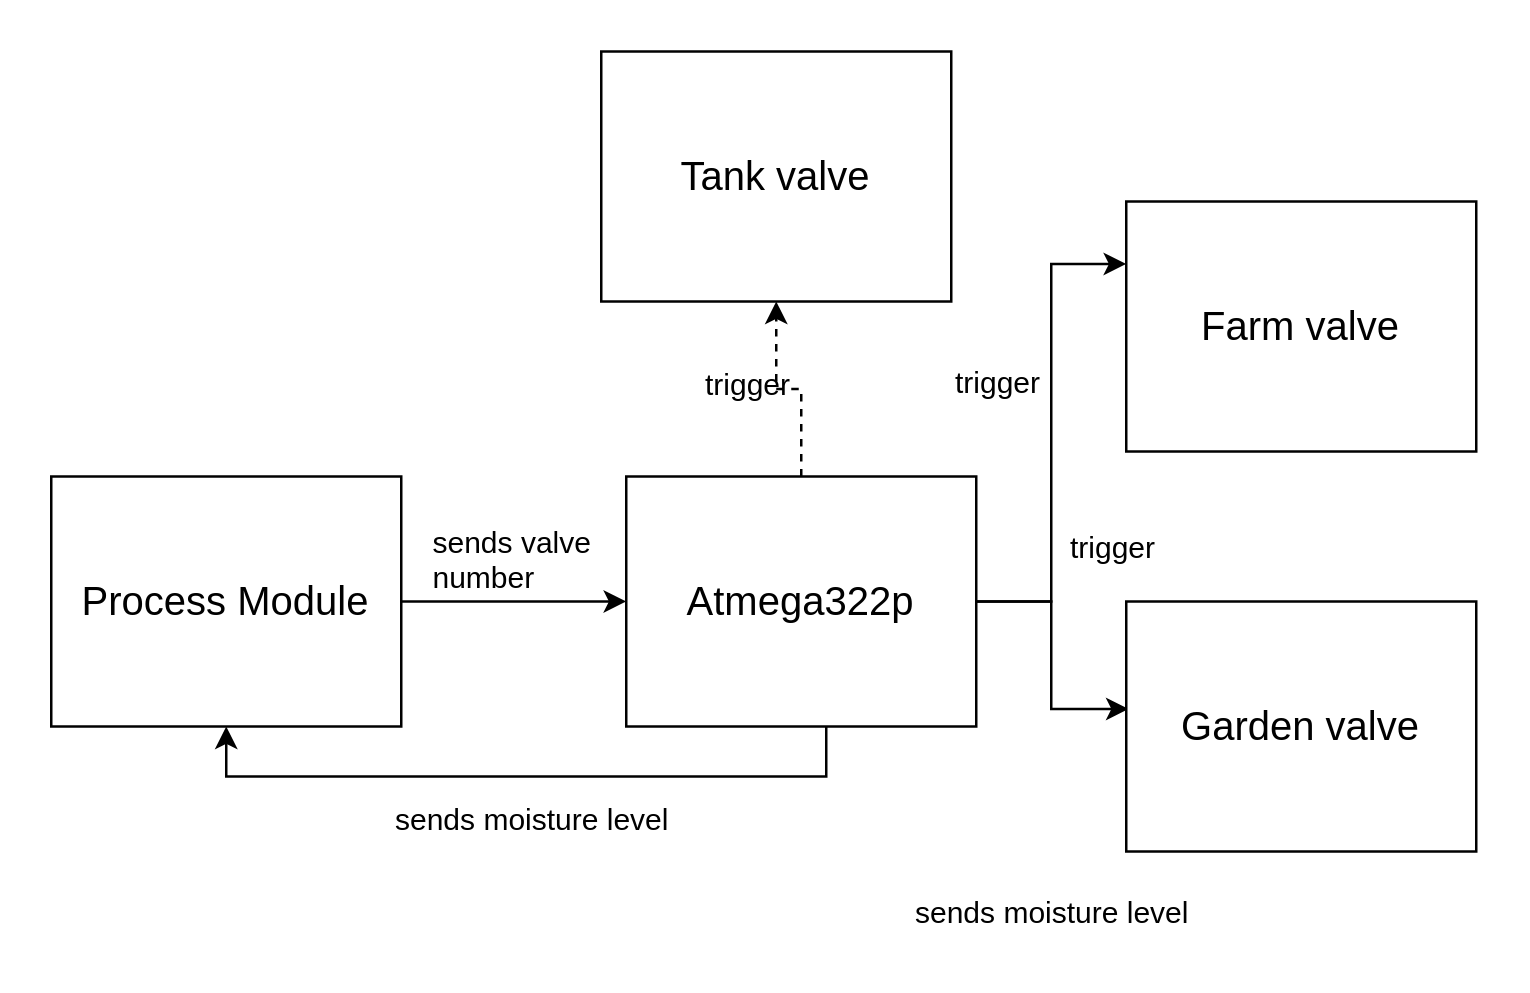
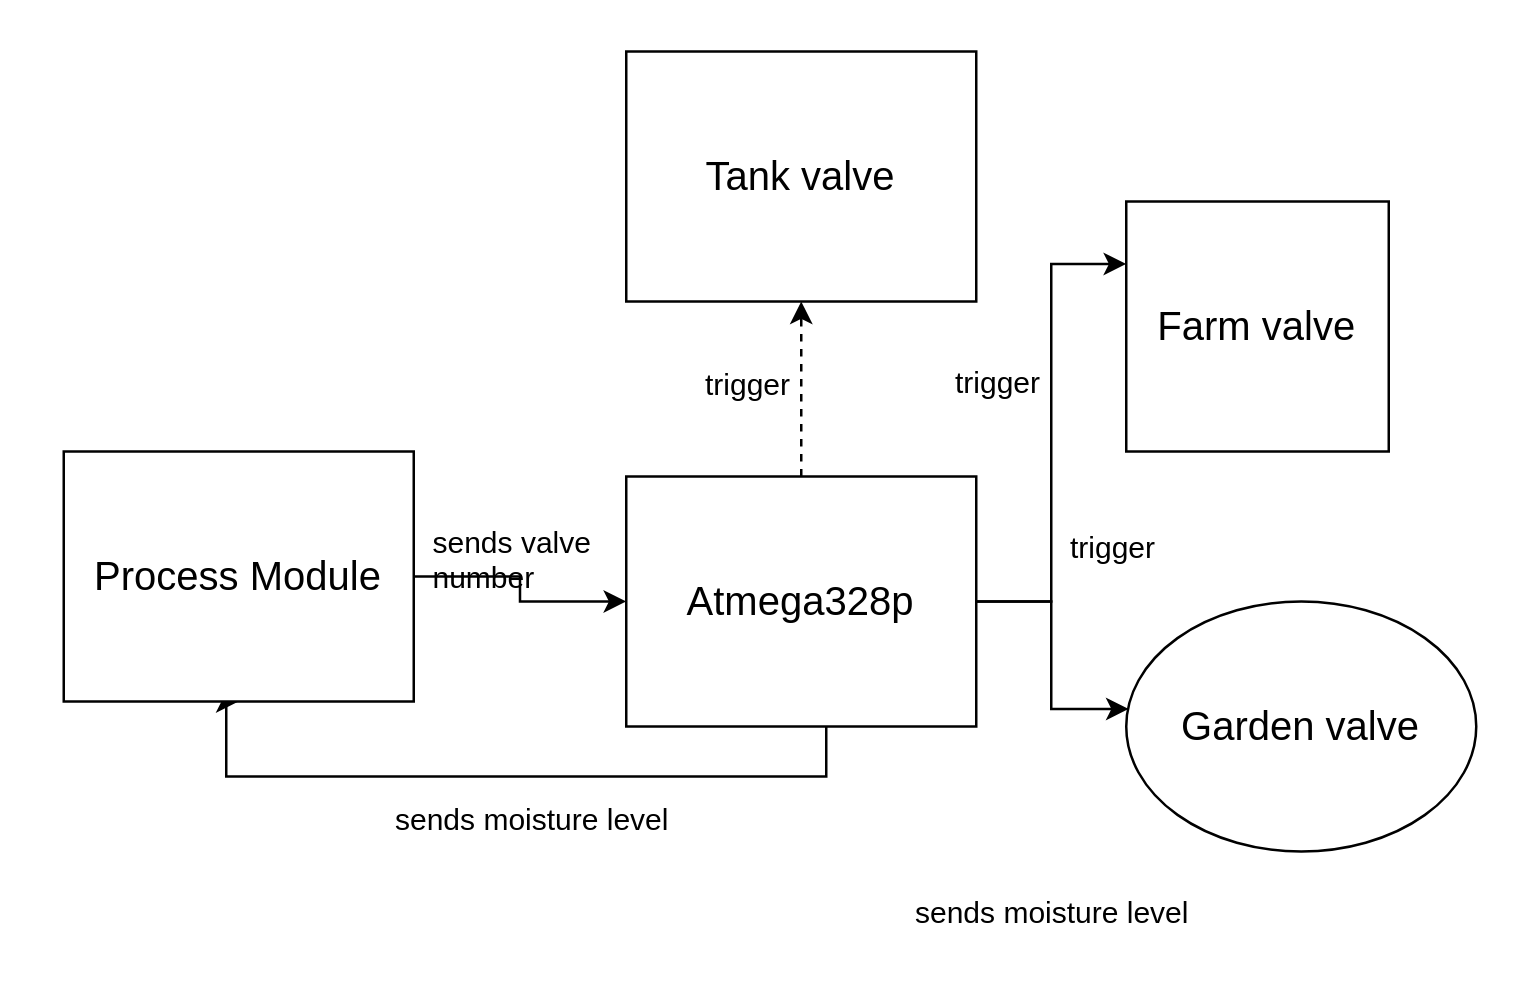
- <mxCell id="7" value="&lt;font style=&quot;font-size: 16px&quot;&gt;Tank valve&lt;/font&gt;" style="rounded=0;whiteSpace=wrap;html=1;" vertex="1" parent="1"><mxGeometry x="240" y="20" width="140" height="100" as="geometry" /></mxCell>
+ <mxCell id="7" value="&lt;font style=&quot;font-size: 16px&quot;&gt;Tank valve&lt;/font&gt;" style="rounded=0;whiteSpace=wrap;html=1;" vertex="1" parent="1"><mxGeometry x="250" y="20" width="140" height="100" as="geometry" /></mxCell>
- <mxCell id="8" value="&lt;font style=&quot;font-size: 16px&quot;&gt;Farm valve&lt;/font&gt;" style="rounded=0;whiteSpace=wrap;html=1;" vertex="1" parent="1"><mxGeometry x="450" y="80" width="140" height="100" as="geometry" /></mxCell>
+ <mxCell id="8" value="&lt;font style=&quot;font-size: 16px&quot;&gt;Farm valve&lt;/font&gt;" style="rounded=0;whiteSpace=wrap;html=1;" vertex="1" parent="1"><mxGeometry x="450" y="80" width="105" height="100" as="geometry" /></mxCell>
- <mxCell id="11" value="&lt;font style=&quot;font-size: 16px&quot;&gt;Process Module&lt;/font&gt;" style="rounded=0;whiteSpace=wrap;html=1;" vertex="1" parent="1"><mxGeometry x="20" y="190" width="140" height="100" as="geometry" /></mxCell>
+ <mxCell id="11" value="&lt;font style=&quot;font-size: 16px&quot;&gt;Process Module&lt;/font&gt;" style="rounded=0;whiteSpace=wrap;html=1;" vertex="1" parent="1"><mxGeometry x="25" y="180" width="140" height="100" as="geometry" /></mxCell>
- <mxCell id="6" value="&lt;font style=&quot;font-size: 16px&quot;&gt;Atmega322p&lt;/font&gt;" style="rounded=0;whiteSpace=wrap;html=1;" vertex="1" parent="1"><mxGeometry x="250" y="190" width="140" height="100" as="geometry" /></mxCell>
+ <mxCell id="6" value="&lt;font style=&quot;font-size: 16px&quot;&gt;Atmega328p&lt;/font&gt;" style="rounded=0;whiteSpace=wrap;html=1;" vertex="1" parent="1"><mxGeometry x="250" y="190" width="140" height="100" as="geometry" /></mxCell>
- <mxCell id="9" value="&lt;font style=&quot;font-size: 16px&quot;&gt;Garden valve&lt;/font&gt;" style="rounded=0;whiteSpace=wrap;html=1;" vertex="1" parent="1"><mxGeometry x="450" y="240" width="140" height="100" as="geometry" /></mxCell>
+ <mxCell id="9" value="&lt;font style=&quot;font-size: 16px&quot;&gt;Garden valve&lt;/font&gt;" style="ellipse;whiteSpace=wrap;html=1;" vertex="1" parent="1"><mxGeometry x="450" y="240" width="140" height="100" as="geometry" /></mxCell>
